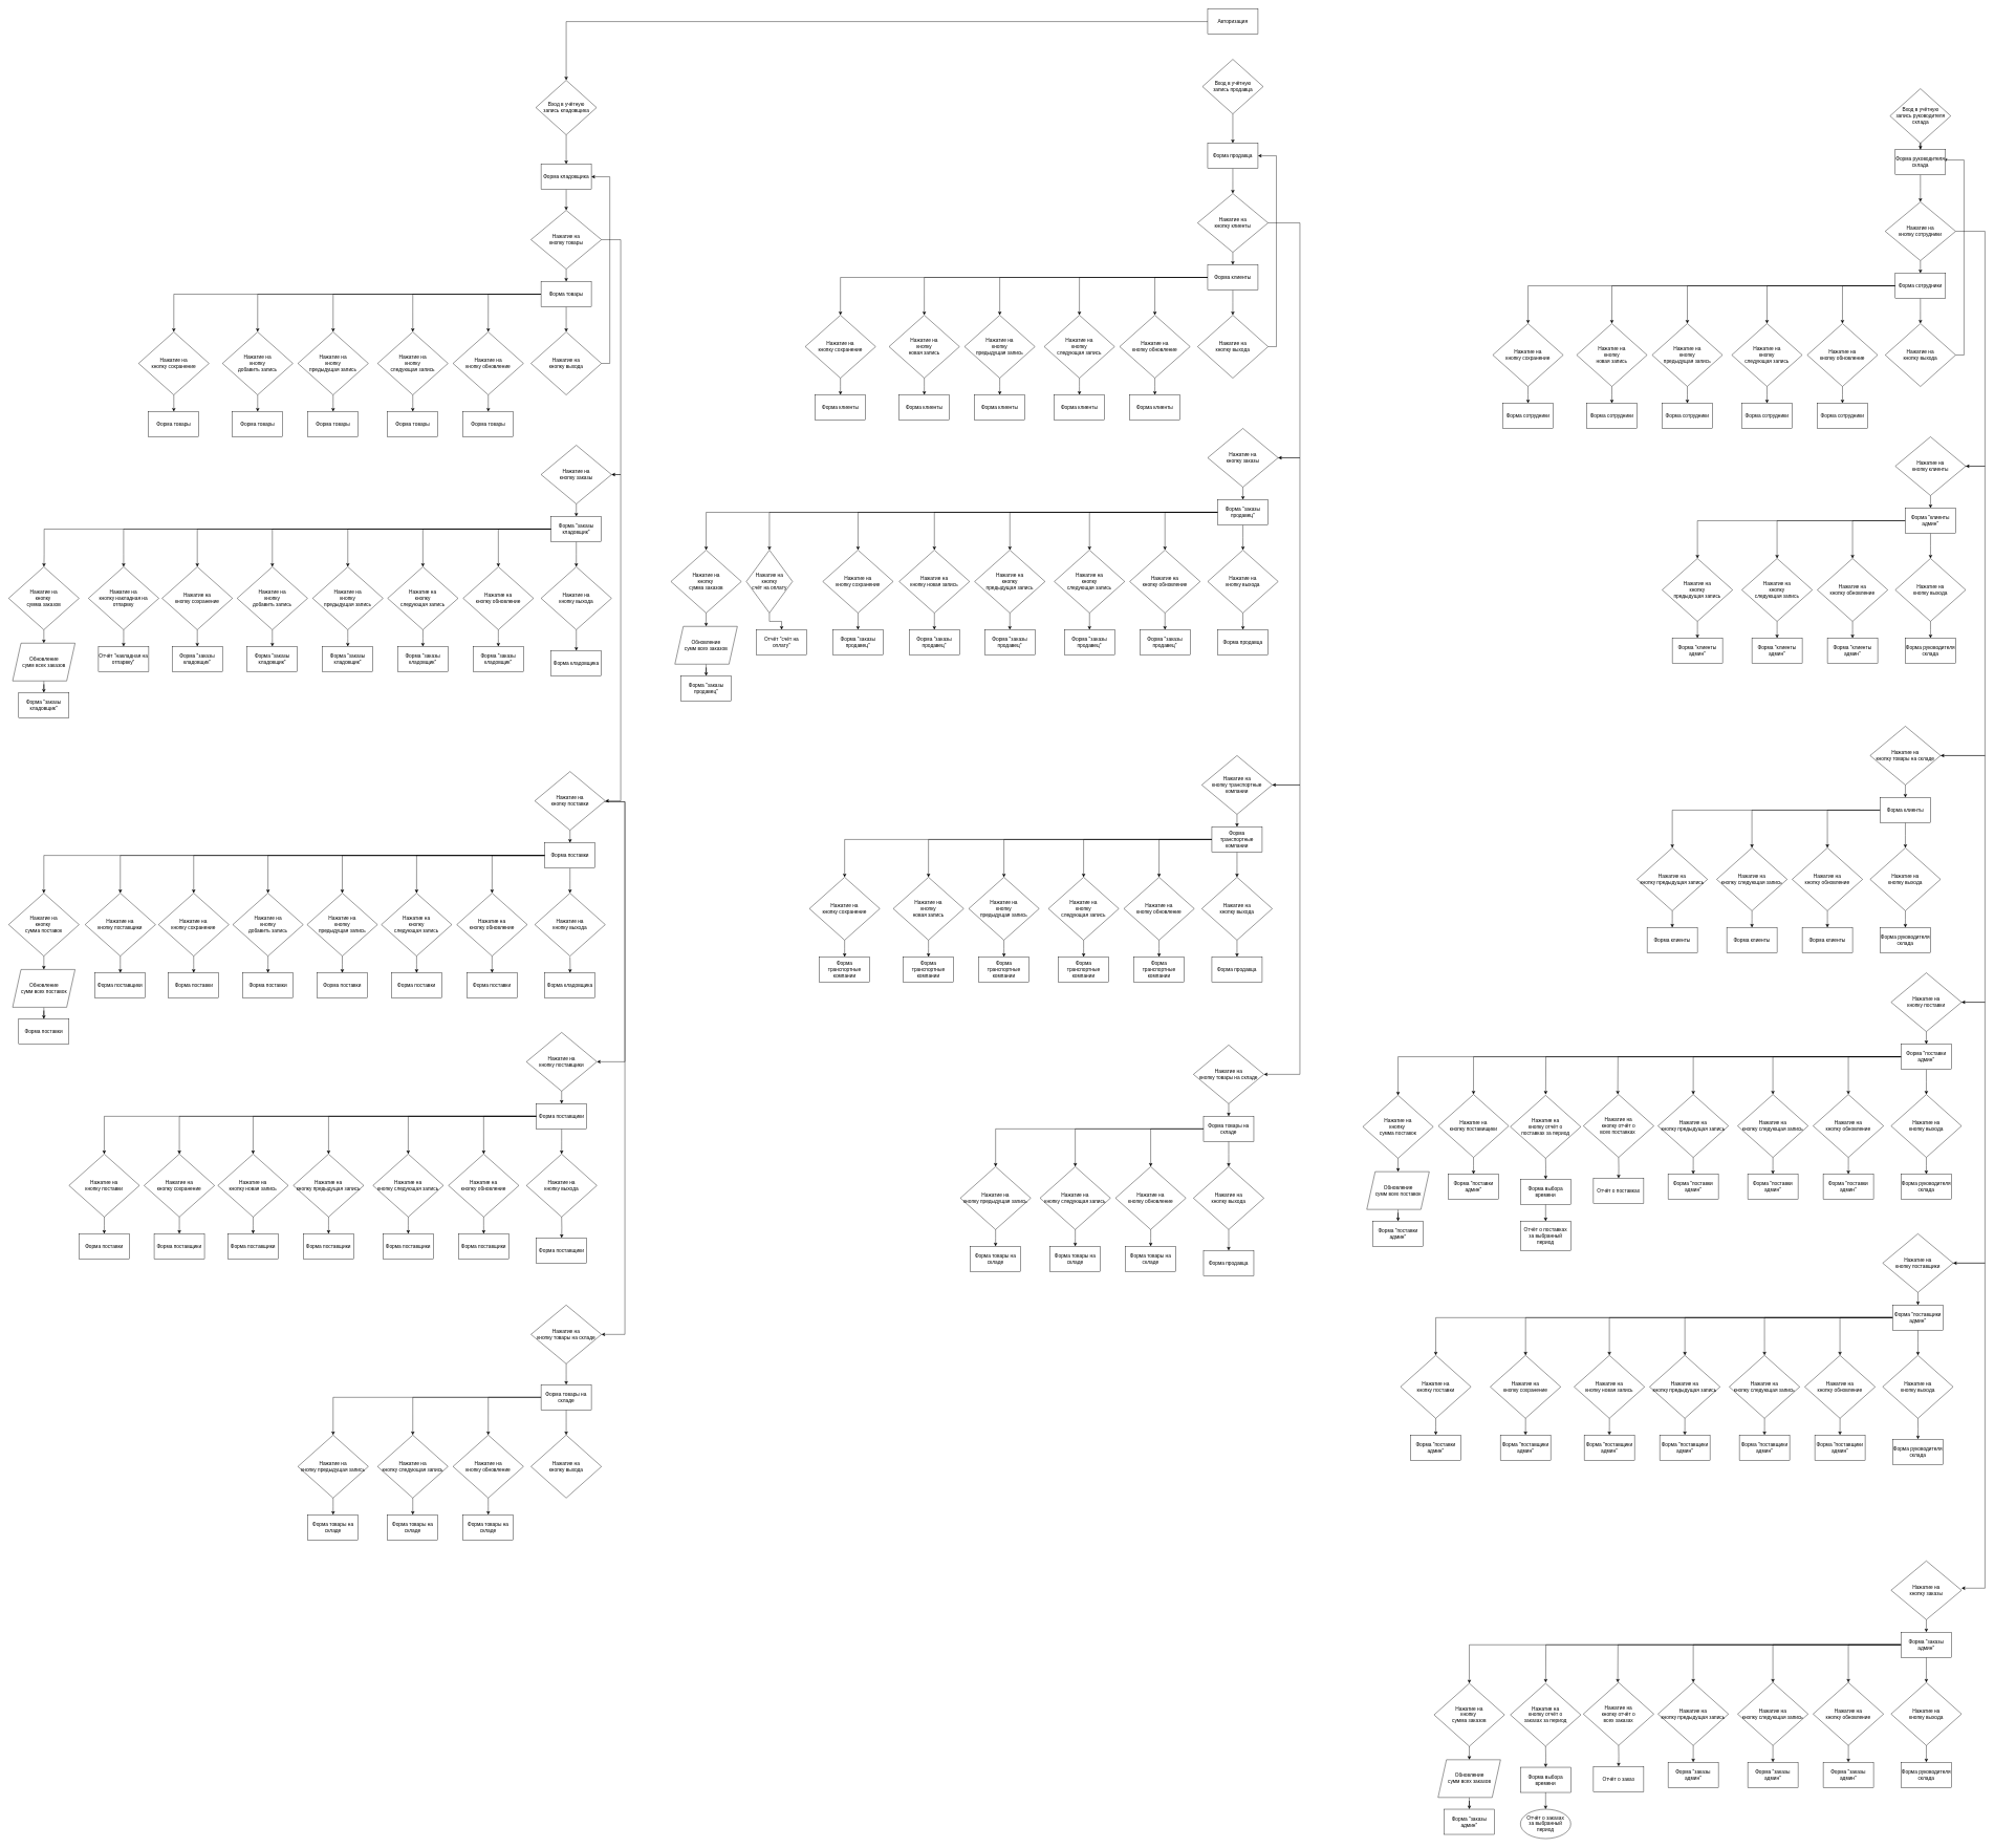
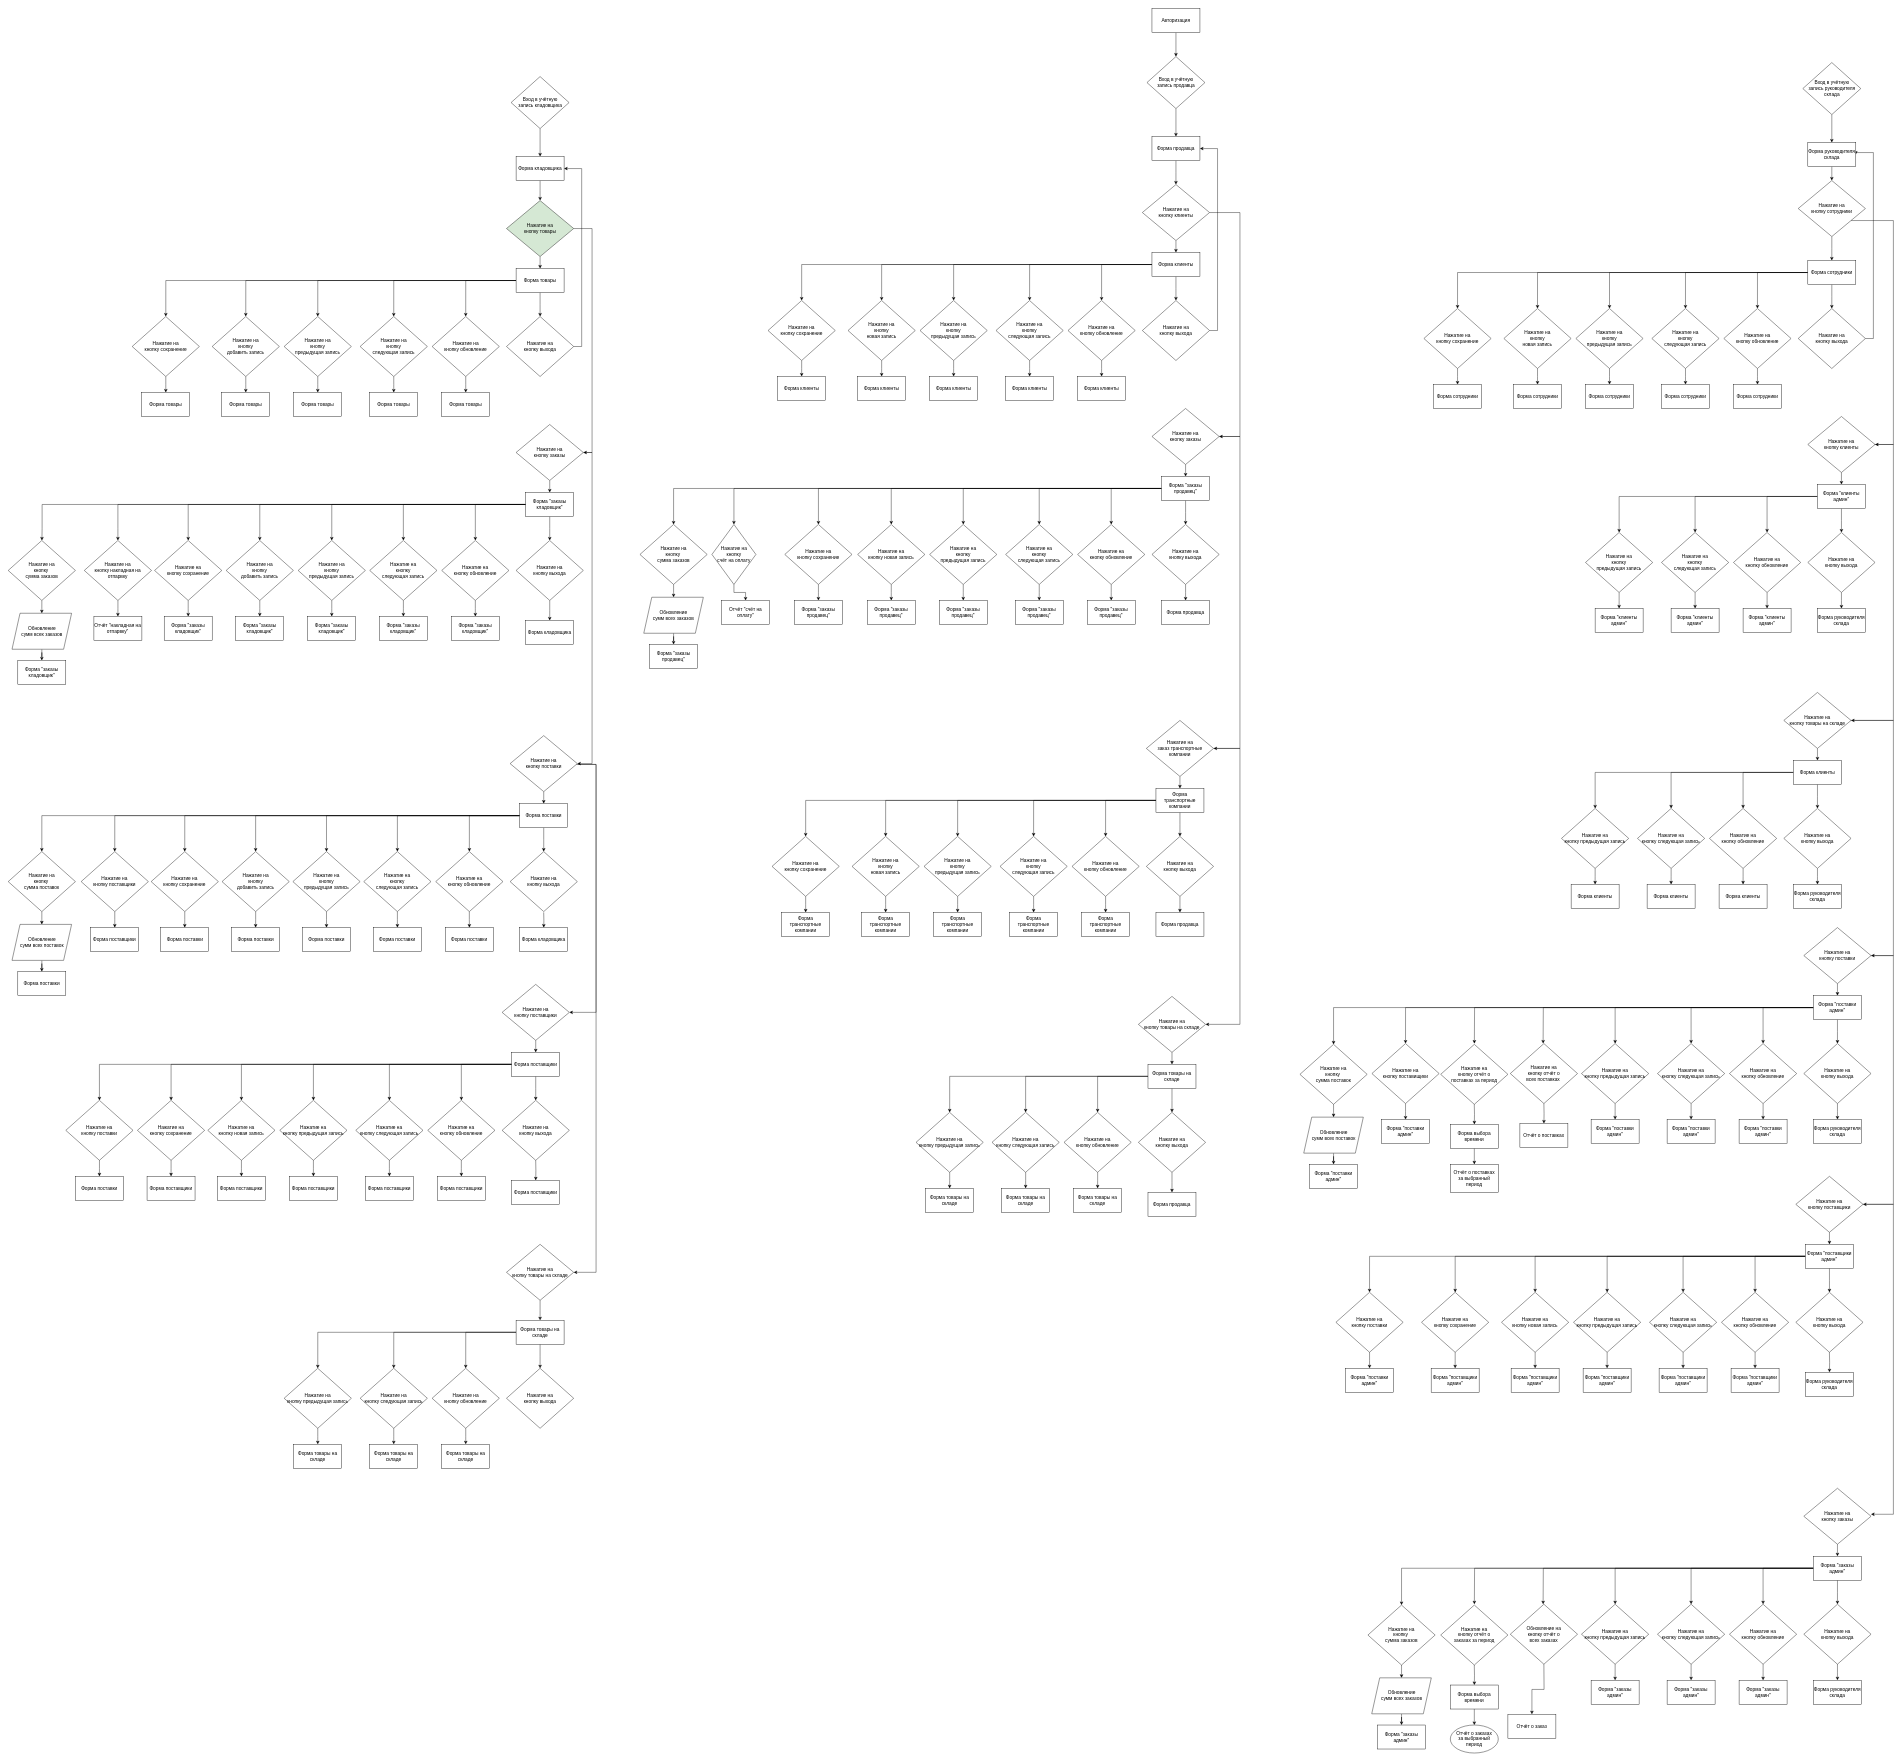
- <mxCell id="3" value="" style="edgeStyle=orthogonalEdgeStyle;rounded=0;orthogonalLoop=1;jettySize=auto;html=1;" parent="1" source="4" target="255" edge="1"><mxGeometry relative="1" as="geometry" /></mxCell>
+ <mxCell id="3" value="" style="edgeStyle=orthogonalEdgeStyle;rounded=0;orthogonalLoop=1;jettySize=auto;html=1;" parent="1" source="4" target="6" edge="1"><mxGeometry relative="1" as="geometry" /></mxCell>
- <mxCell id="259" value="Вход в учётную &lt;br&gt;запись руководителя склада" style="rhombus;whiteSpace=wrap;html=1;" parent="1" vertex="1"><mxGeometry x="4507.5" y="210" width="145" height="130" as="geometry" /></mxCell>
+ <mxCell id="259" value="Вход в учётную &lt;br&gt;запись руководителя склада" style="rhombus;whiteSpace=wrap;html=1;" parent="1" vertex="1"><mxGeometry x="4507.5" y="155" width="145" height="130" as="geometry" /></mxCell>
- <mxCell id="115" value="Нажатие на &lt;br&gt;кнопку сотрудники" style="rhombus;whiteSpace=wrap;html=1;" parent="1" vertex="1"><mxGeometry x="4495.94" y="480" width="168.12" height="140" as="geometry" /></mxCell>
+ <mxCell id="115" value="Нажатие на &lt;br&gt;кнопку сотрудники" style="rhombus;whiteSpace=wrap;html=1;" parent="1" vertex="1"><mxGeometry x="4495.94" y="450" width="168.12" height="140" as="geometry" /></mxCell>
- <mxCell id="179" value="Нажатие на &lt;br&gt;кнопку товары" style="rhombus;whiteSpace=wrap;html=1;" parent="1" vertex="1"><mxGeometry x="1265.94" y="500" width="168.12" height="140" as="geometry" /></mxCell>
+ <mxCell id="179" value="Нажатие на &lt;br&gt;кнопку товары" style="rhombus;whiteSpace=wrap;html=1;fillColor=#d5e8d4;" parent="1" vertex="1"><mxGeometry x="1265.94" y="500" width="168.12" height="140" as="geometry" /></mxCell>
- <mxCell id="67" value="Нажатие на &lt;br&gt;кнопку транспортные компании" style="rhombus;whiteSpace=wrap;html=1;" parent="1" vertex="1"><mxGeometry x="2865.94" y="1800" width="168.12" height="140" as="geometry" /></mxCell>
+ <mxCell id="67" value="Нажатие на &lt;br&gt;заказ транспортные компании" style="rhombus;whiteSpace=wrap;html=1;" parent="1" vertex="1"><mxGeometry x="2865.94" y="1800" width="168.12" height="140" as="geometry" /></mxCell>
- <mxCell id="451" value="Нажатие на&lt;br style=&quot;border-color: var(--border-color);&quot;&gt;кнопку отчёт о &lt;br&gt;всех заказах" style="rhombus;whiteSpace=wrap;html=1;" vertex="1" parent="1"><mxGeometry x="3776" y="4010" width="168.12" height="150" as="geometry" /></mxCell>
+ <mxCell id="451" value="Обновление на&lt;br style=&quot;border-color: var(--border-color);&quot;&gt;кнопку отчёт о &lt;br&gt;всех заказах" style="rhombus;whiteSpace=wrap;html=1;" vertex="1" parent="1"><mxGeometry x="3776" y="4010" width="168.12" height="150" as="geometry" /></mxCell>
- <mxCell id="453" value="Отчёт о заказ" style="rounded=0;whiteSpace=wrap;html=1;" vertex="1" parent="1"><mxGeometry x="3800.06" y="4210" width="120" height="60" as="geometry" /></mxCell>
+ <mxCell id="453" value="Отчёт о заказ" style="rounded=0;whiteSpace=wrap;html=1;" vertex="1" parent="1"><mxGeometry x="3770.06" y="4285" width="120" height="60" as="geometry" /></mxCell>
